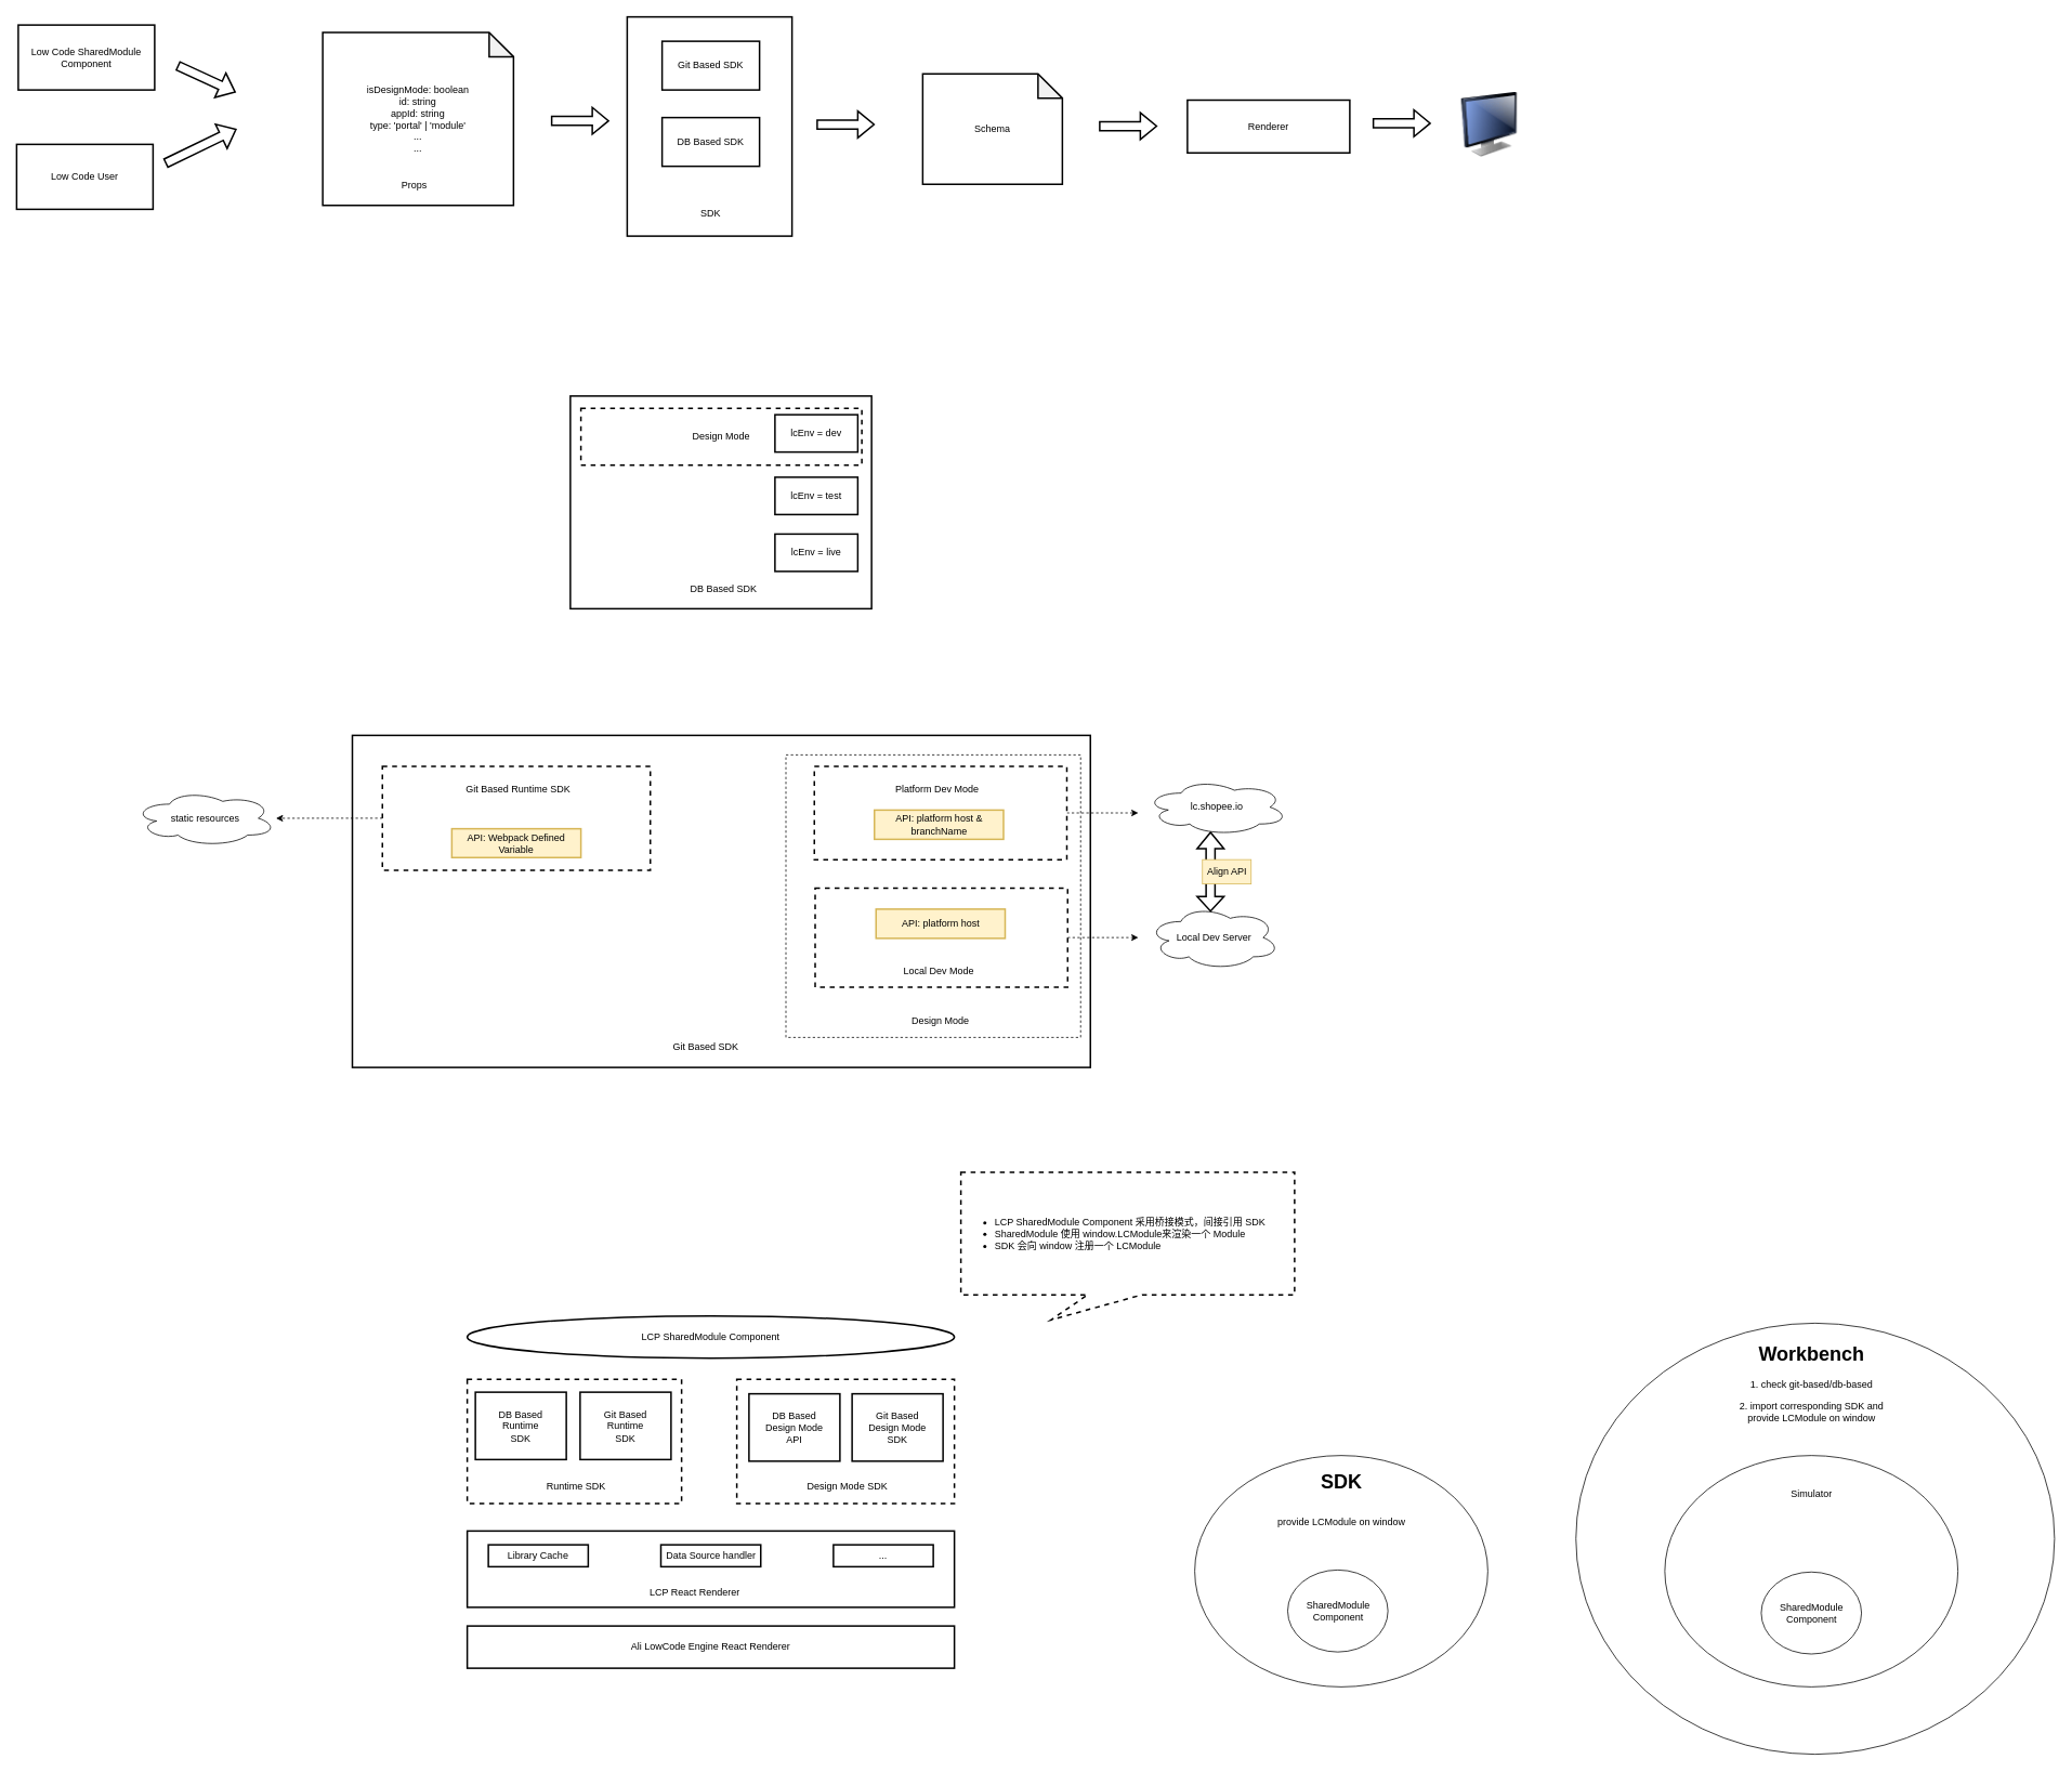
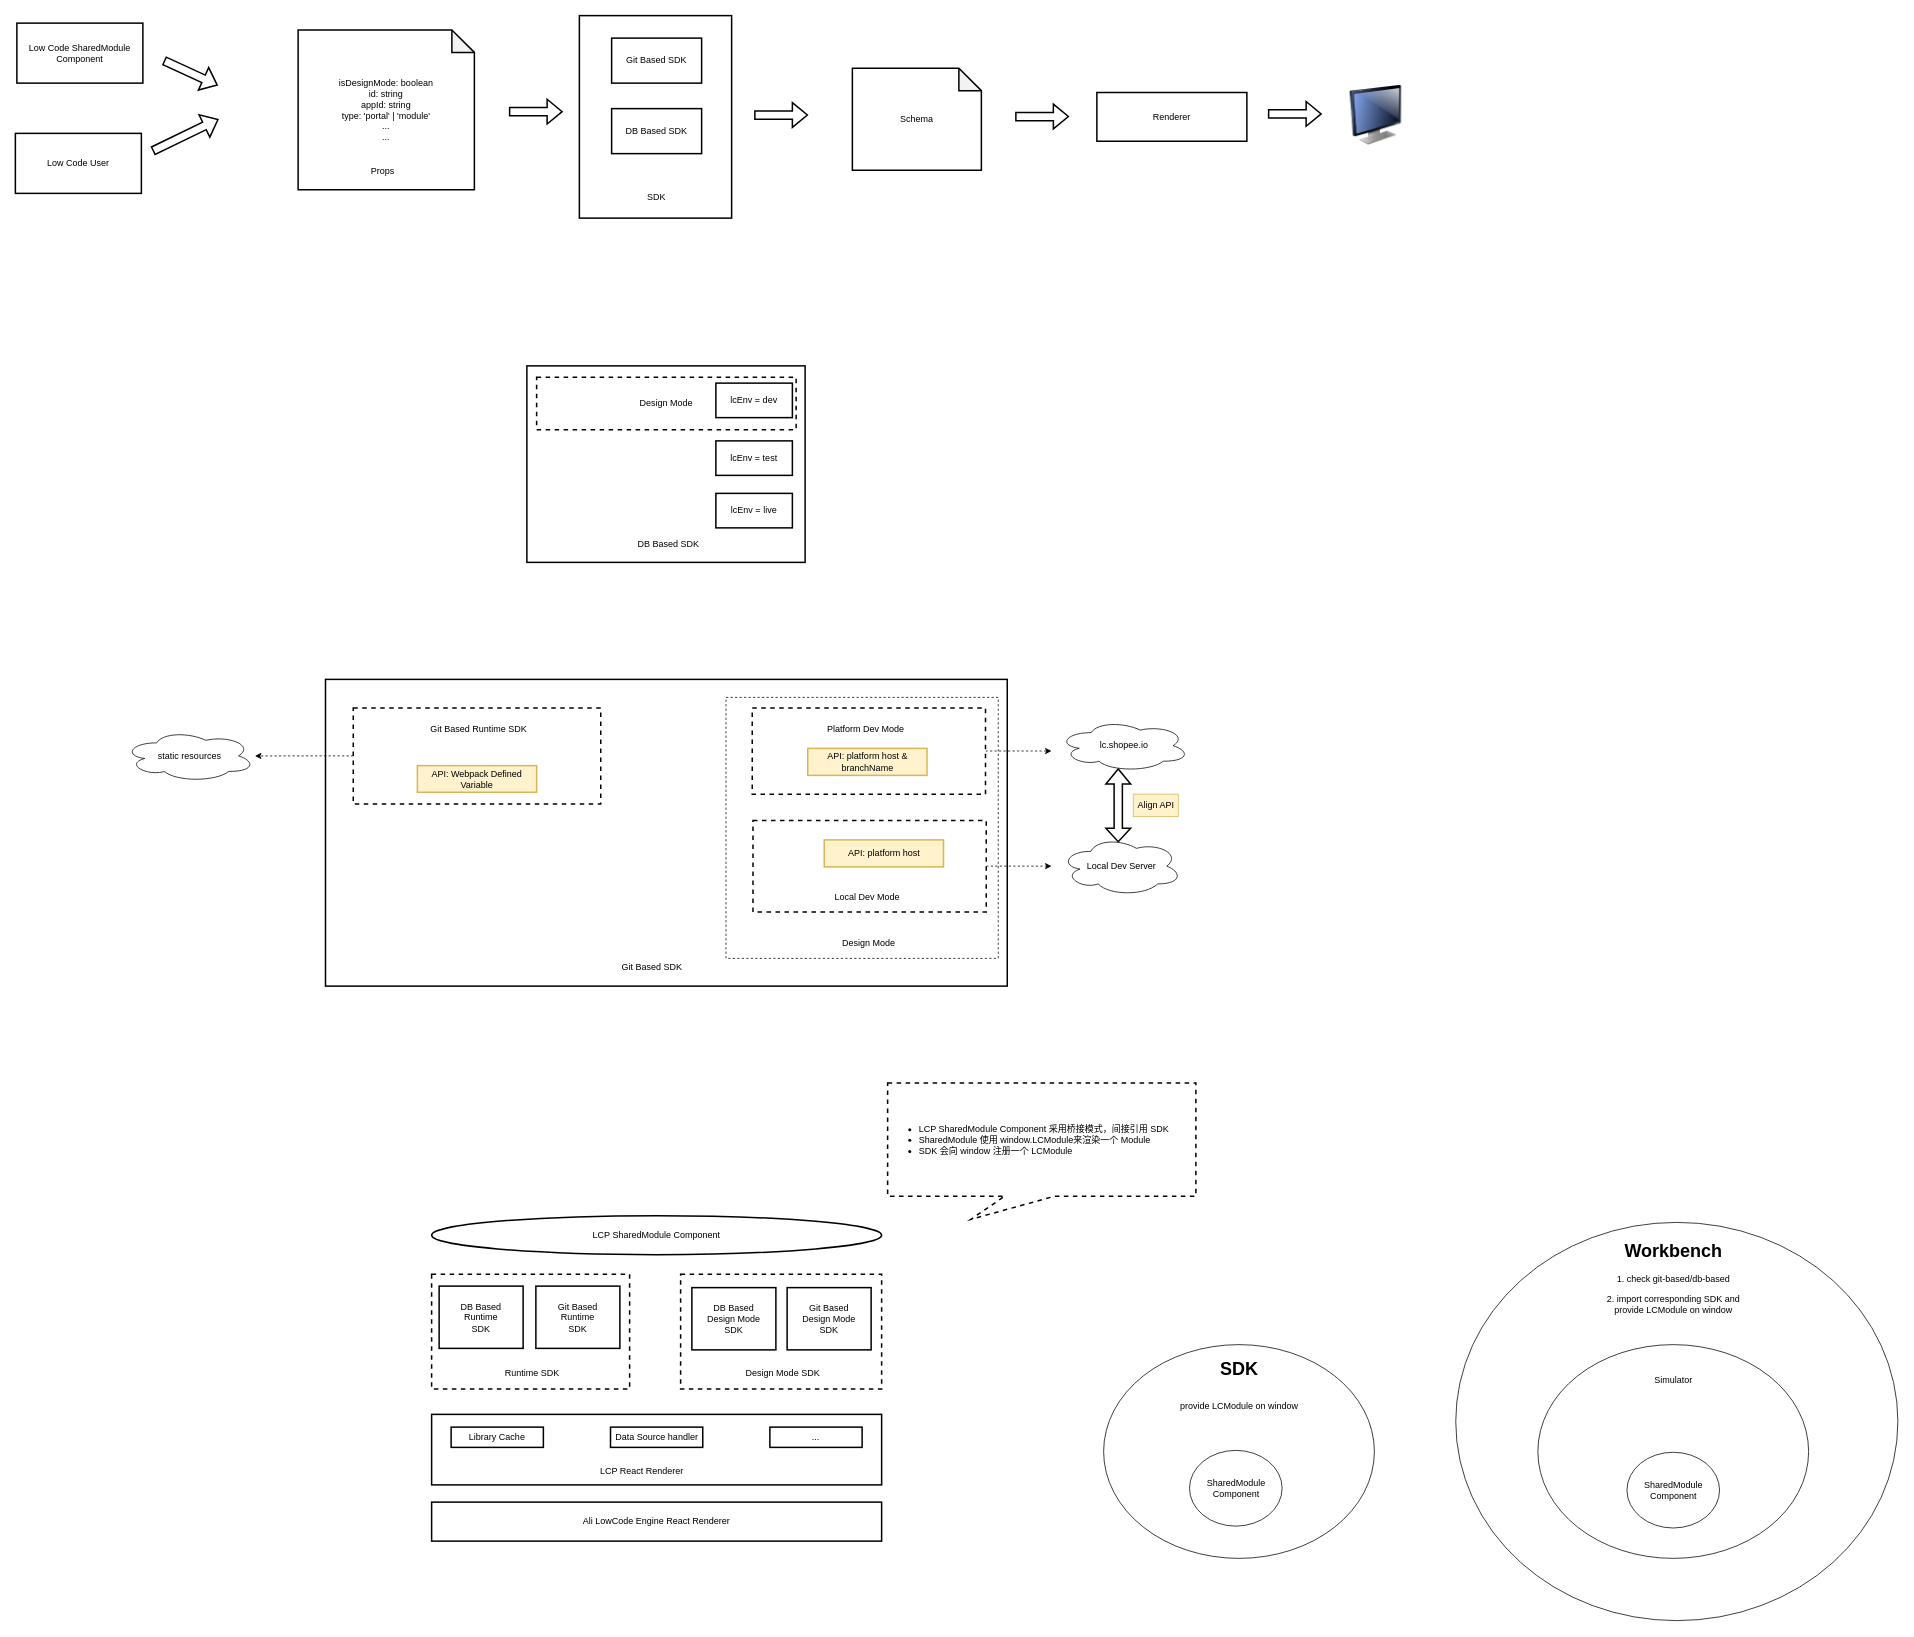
- <mxCell id="14" value="Align API" style="text;strokeColor=#d6b656;align=center;fillColor=#fff2cc;html=1;verticalAlign=middle;whiteSpace=wrap;rounded=0;" vertex="1" parent="1"><mxGeometry x="1480.5" y="1058" width="60" height="30" as="geometry" /></mxCell>
+ <mxCell id="14" value="Align API" style="text;strokeColor=#d6b656;align=center;fillColor=#fff2cc;html=1;verticalAlign=middle;whiteSpace=wrap;rounded=0;" vertex="1" parent="1"><mxGeometry x="1510.5" y="1058" width="60" height="30" as="geometry" /></mxCell>
- <mxCell id="22" value="API: platform host" style="rounded=0;whiteSpace=wrap;html=1;strokeWidth=2;fillColor=#fff2cc;strokeColor=#d6b656;" vertex="1" parent="1"><mxGeometry x="1078.5" y="1119" width="159" height="36" as="geometry" /></mxCell>
+ <mxCell id="22" value="API: platform host" style="rounded=0;whiteSpace=wrap;html=1;strokeWidth=2;fillColor=#fff2cc;strokeColor=#d6b656;" vertex="1" parent="1"><mxGeometry x="1098.5" y="1119" width="159" height="36" as="geometry" /></mxCell>
- <mxCell id="60" value="DB Based&lt;br&gt;Design Mode&lt;br&gt;API" style="rounded=0;whiteSpace=wrap;html=1;strokeWidth=2;" vertex="1" parent="1"><mxGeometry x="922" y="1716" width="112" height="83" as="geometry" /></mxCell>
+ <mxCell id="60" value="DB Based&lt;br&gt;Design Mode&lt;br&gt;SDK" style="rounded=0;whiteSpace=wrap;html=1;strokeWidth=2;" vertex="1" parent="1"><mxGeometry x="922" y="1716" width="112" height="83" as="geometry" /></mxCell>
